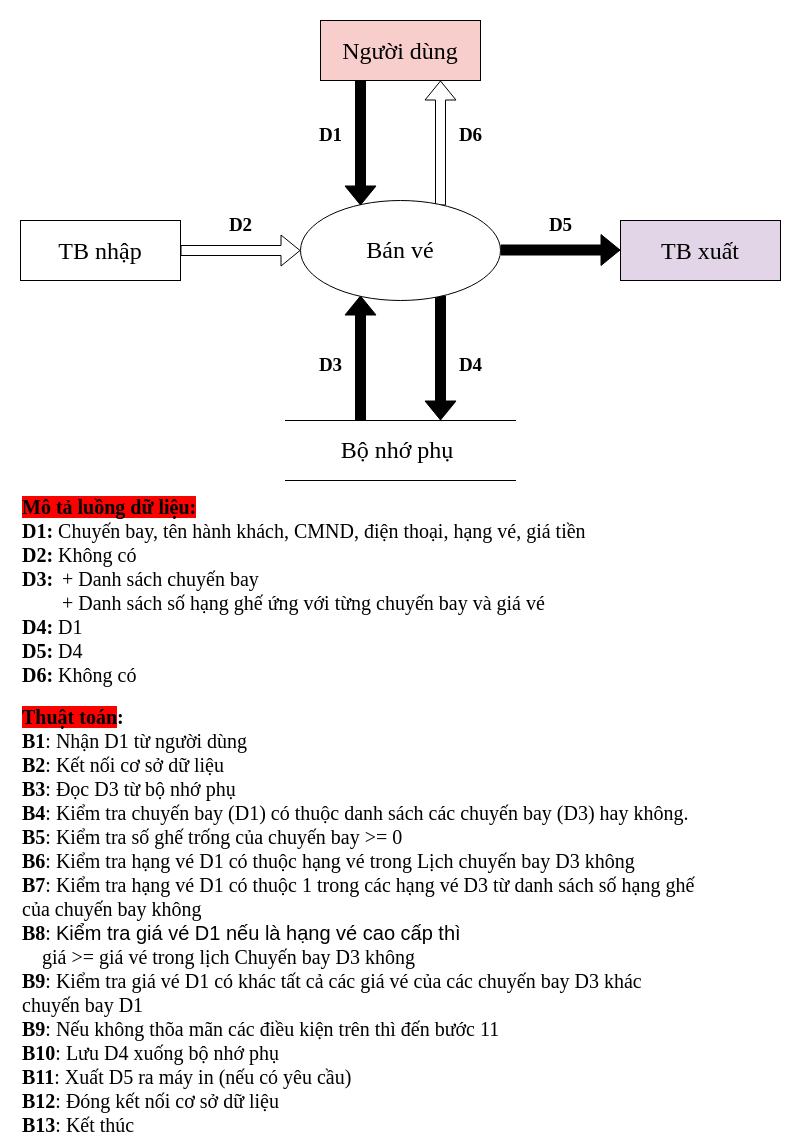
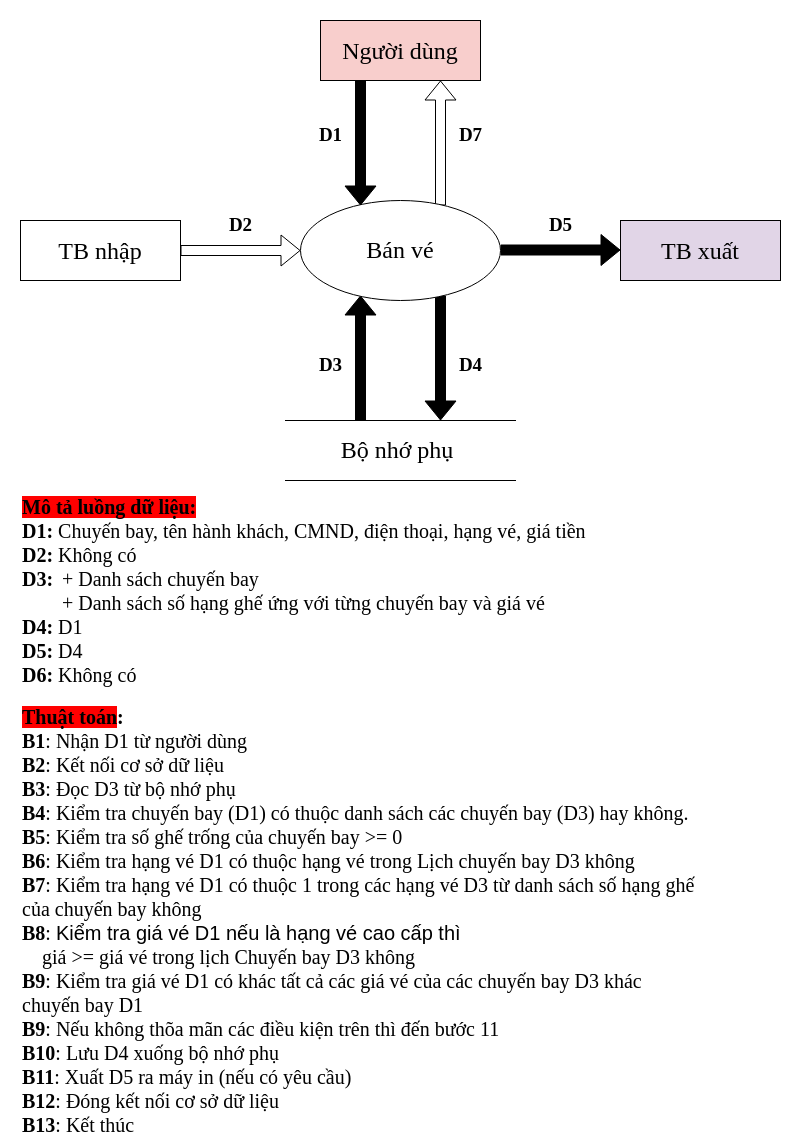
- <mxCell id="14" value="D6" style="text;html=1;align=center;verticalAlign=middle;resizable=0;points=[];autosize=1;strokeColor=none;fillColor=none;fontSize=19;fontStyle=1;fontFamily=Times New Roman;" parent="1" vertex="1"><mxGeometry x="445" y="115" width="50" height="40" as="geometry" /></mxCell>
+ <mxCell id="14" value="D7" style="text;html=1;align=center;verticalAlign=middle;resizable=0;points=[];autosize=1;strokeColor=none;fillColor=none;fontSize=19;fontStyle=1;fontFamily=Times New Roman;" parent="1" vertex="1"><mxGeometry x="445" y="115" width="50" height="40" as="geometry" /></mxCell>
